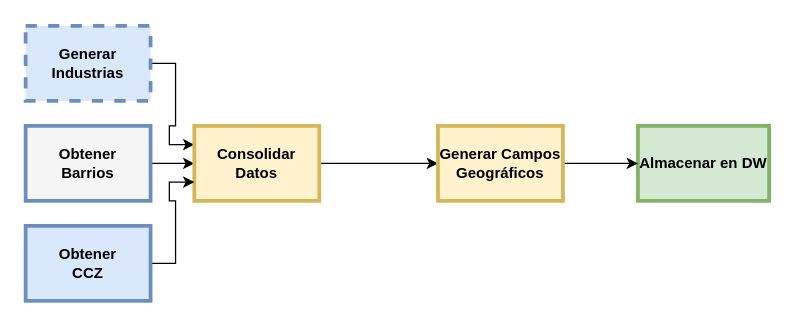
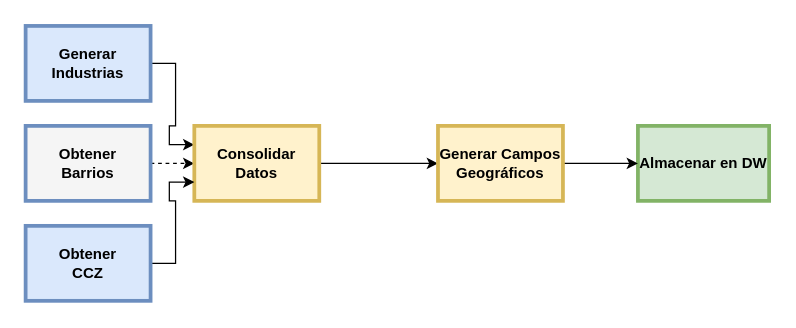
- <mxCell id="3" value="Generar Industrias" style="whiteSpace=wrap;align=center;verticalAlign=middle;fontStyle=1;strokeWidth=3;fillColor=#dae8fc;strokeColor=#6c8ebf;dashed=1;" vertex="1" parent="1"><mxGeometry x="20" y="20" width="100" height="60" as="geometry" /></mxCell>
+ <mxCell id="3" value="Generar Industrias" style="whiteSpace=wrap;align=center;verticalAlign=middle;fontStyle=1;strokeWidth=3;fillColor=#dae8fc;strokeColor=#6c8ebf;" vertex="1" parent="1"><mxGeometry x="20" y="20" width="100" height="60" as="geometry" /></mxCell>
- <mxCell id="5" style="edgeStyle=orthogonalEdgeStyle;rounded=0;orthogonalLoop=1;jettySize=auto;html=1;exitX=1;exitY=0.5;exitDx=0;exitDy=0;entryX=0;entryY=0.5;entryDx=0;entryDy=0;" edge="1" parent="1" source="6" target="8"><mxGeometry relative="1" as="geometry" /></mxCell>
+ <mxCell id="5" style="edgeStyle=orthogonalEdgeStyle;rounded=0;orthogonalLoop=1;jettySize=auto;html=1;exitX=1;exitY=0.5;exitDx=0;exitDy=0;entryX=0;entryY=0.5;entryDx=0;entryDy=0;dashed=1;" edge="1" parent="1" source="6" target="8"><mxGeometry relative="1" as="geometry" /></mxCell>
